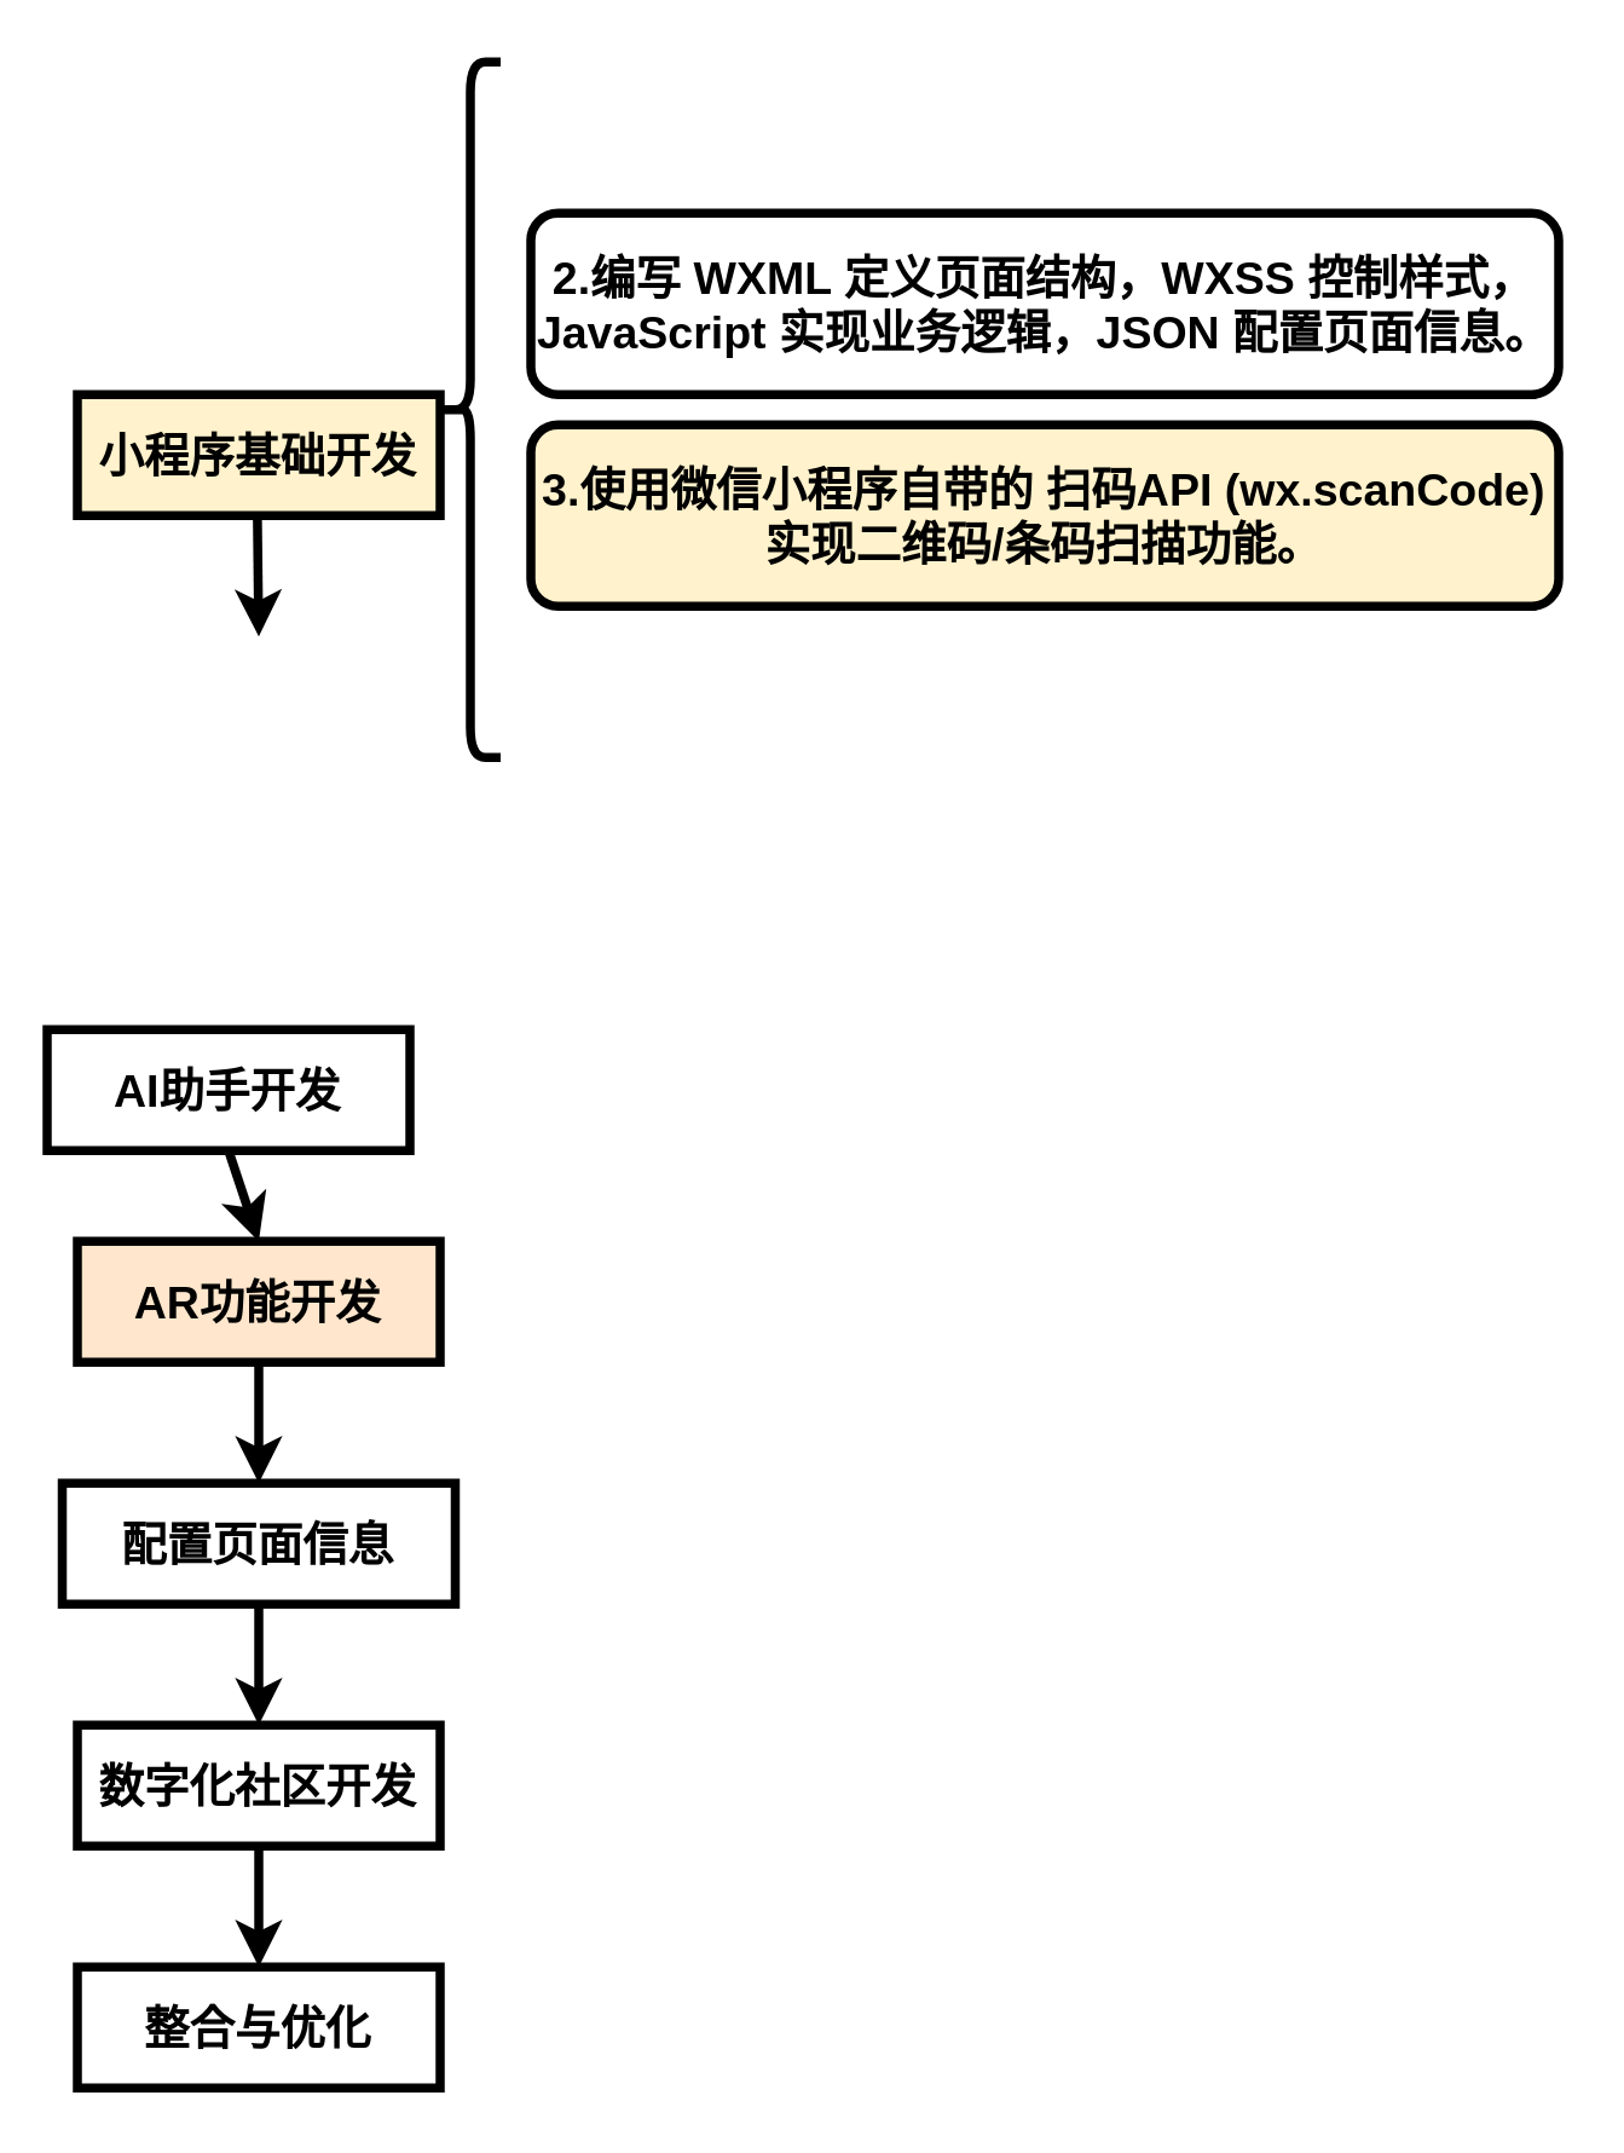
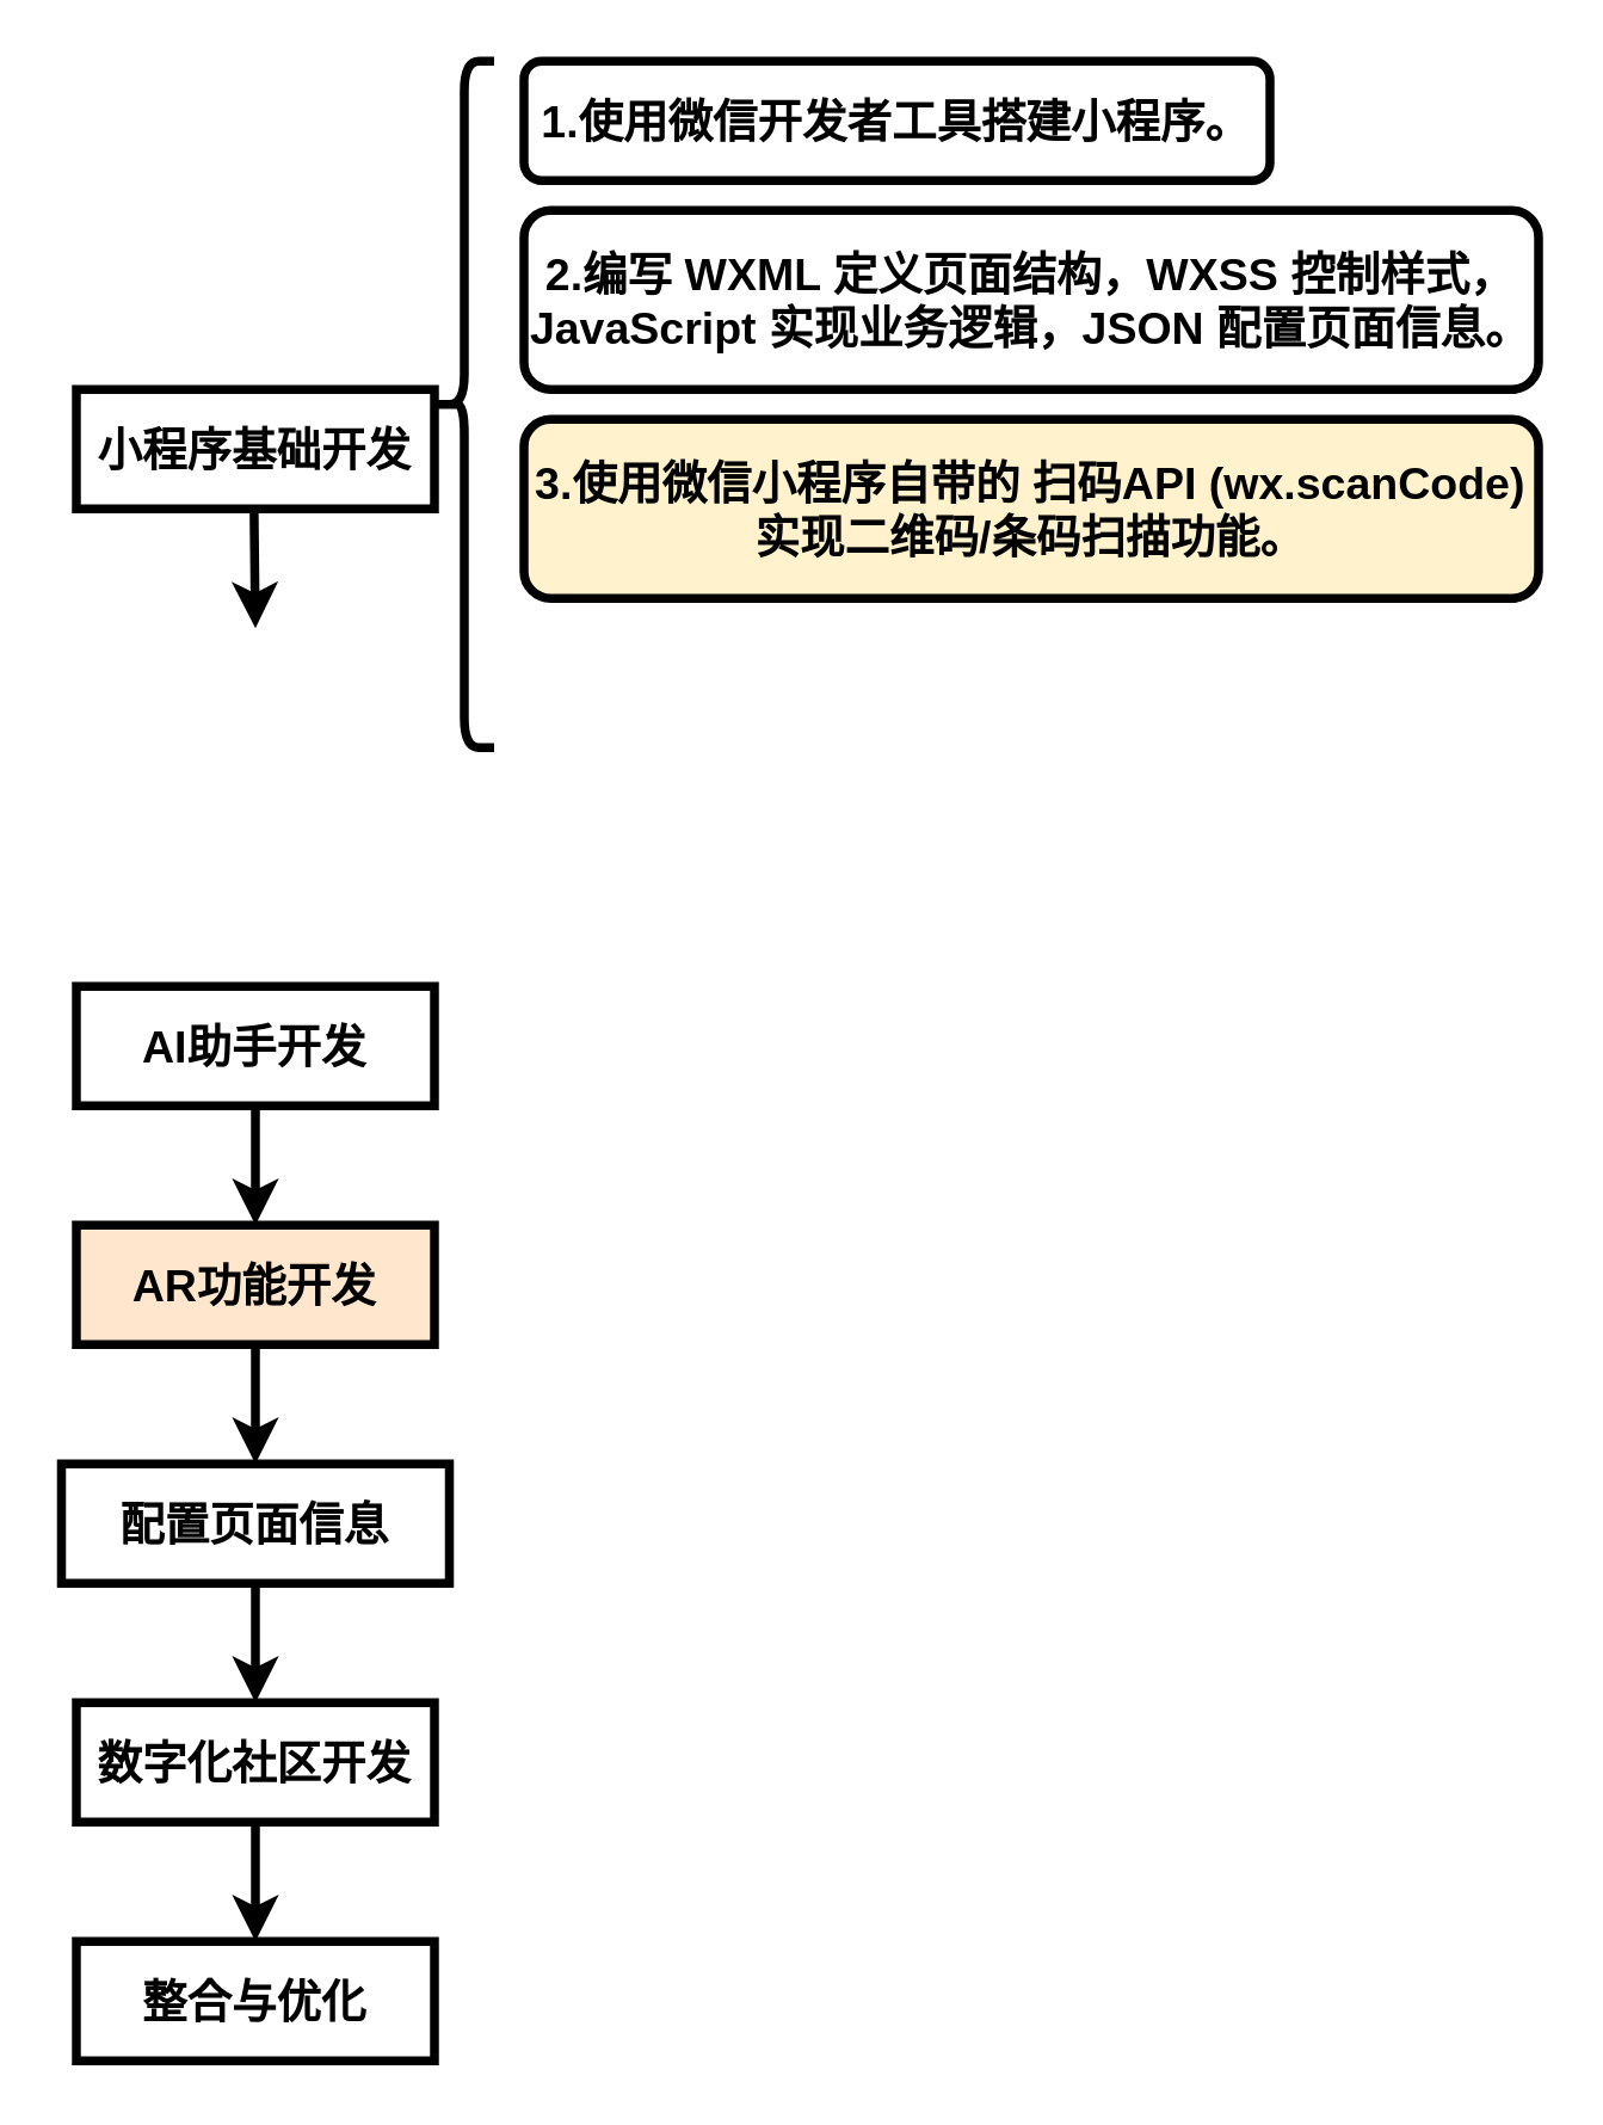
+ <mxCell id="15" value="&lt;font style=&quot;font-size: 15px;&quot;&gt;&lt;b&gt;1.使用微信开发者工具搭建小程序。&lt;/b&gt;&lt;/font&gt;" style="rounded=1;whiteSpace=wrap;html=1;strokeWidth=3;" vertex="1" parent="1"><mxGeometry x="175" y="20" width="250" height="40" as="geometry" /></mxCell>
- <mxCell id="2" value="&lt;b&gt;&lt;font style=&quot;font-size: 15px;&quot;&gt;小程序基础开发&lt;/font&gt;&lt;/b&gt;" style="rounded=0;whiteSpace=wrap;html=1;strokeWidth=3;fillColor=#fff2cc;" vertex="1" parent="1"><mxGeometry x="25" y="130" width="120" height="40" as="geometry" /></mxCell>
+ <mxCell id="2" value="&lt;b&gt;&lt;font style=&quot;font-size: 15px;&quot;&gt;小程序基础开发&lt;/font&gt;&lt;/b&gt;" style="rounded=0;whiteSpace=wrap;html=1;strokeWidth=3;" vertex="1" parent="1"><mxGeometry x="25" y="130" width="120" height="40" as="geometry" /></mxCell>
- <mxCell id="5" value="&lt;font style=&quot;font-size: 15px;&quot;&gt;&lt;b&gt;AI助手开发&lt;/b&gt;&lt;/font&gt;" style="rounded=0;whiteSpace=wrap;html=1;strokeWidth=3;" vertex="1" parent="1"><mxGeometry x="15" y="340" width="120" height="40" as="geometry" /></mxCell>
+ <mxCell id="5" value="&lt;font style=&quot;font-size: 15px;&quot;&gt;&lt;b&gt;AI助手开发&lt;/b&gt;&lt;/font&gt;" style="rounded=0;whiteSpace=wrap;html=1;strokeWidth=3;" vertex="1" parent="1"><mxGeometry x="25" y="330" width="120" height="40" as="geometry" /></mxCell>
